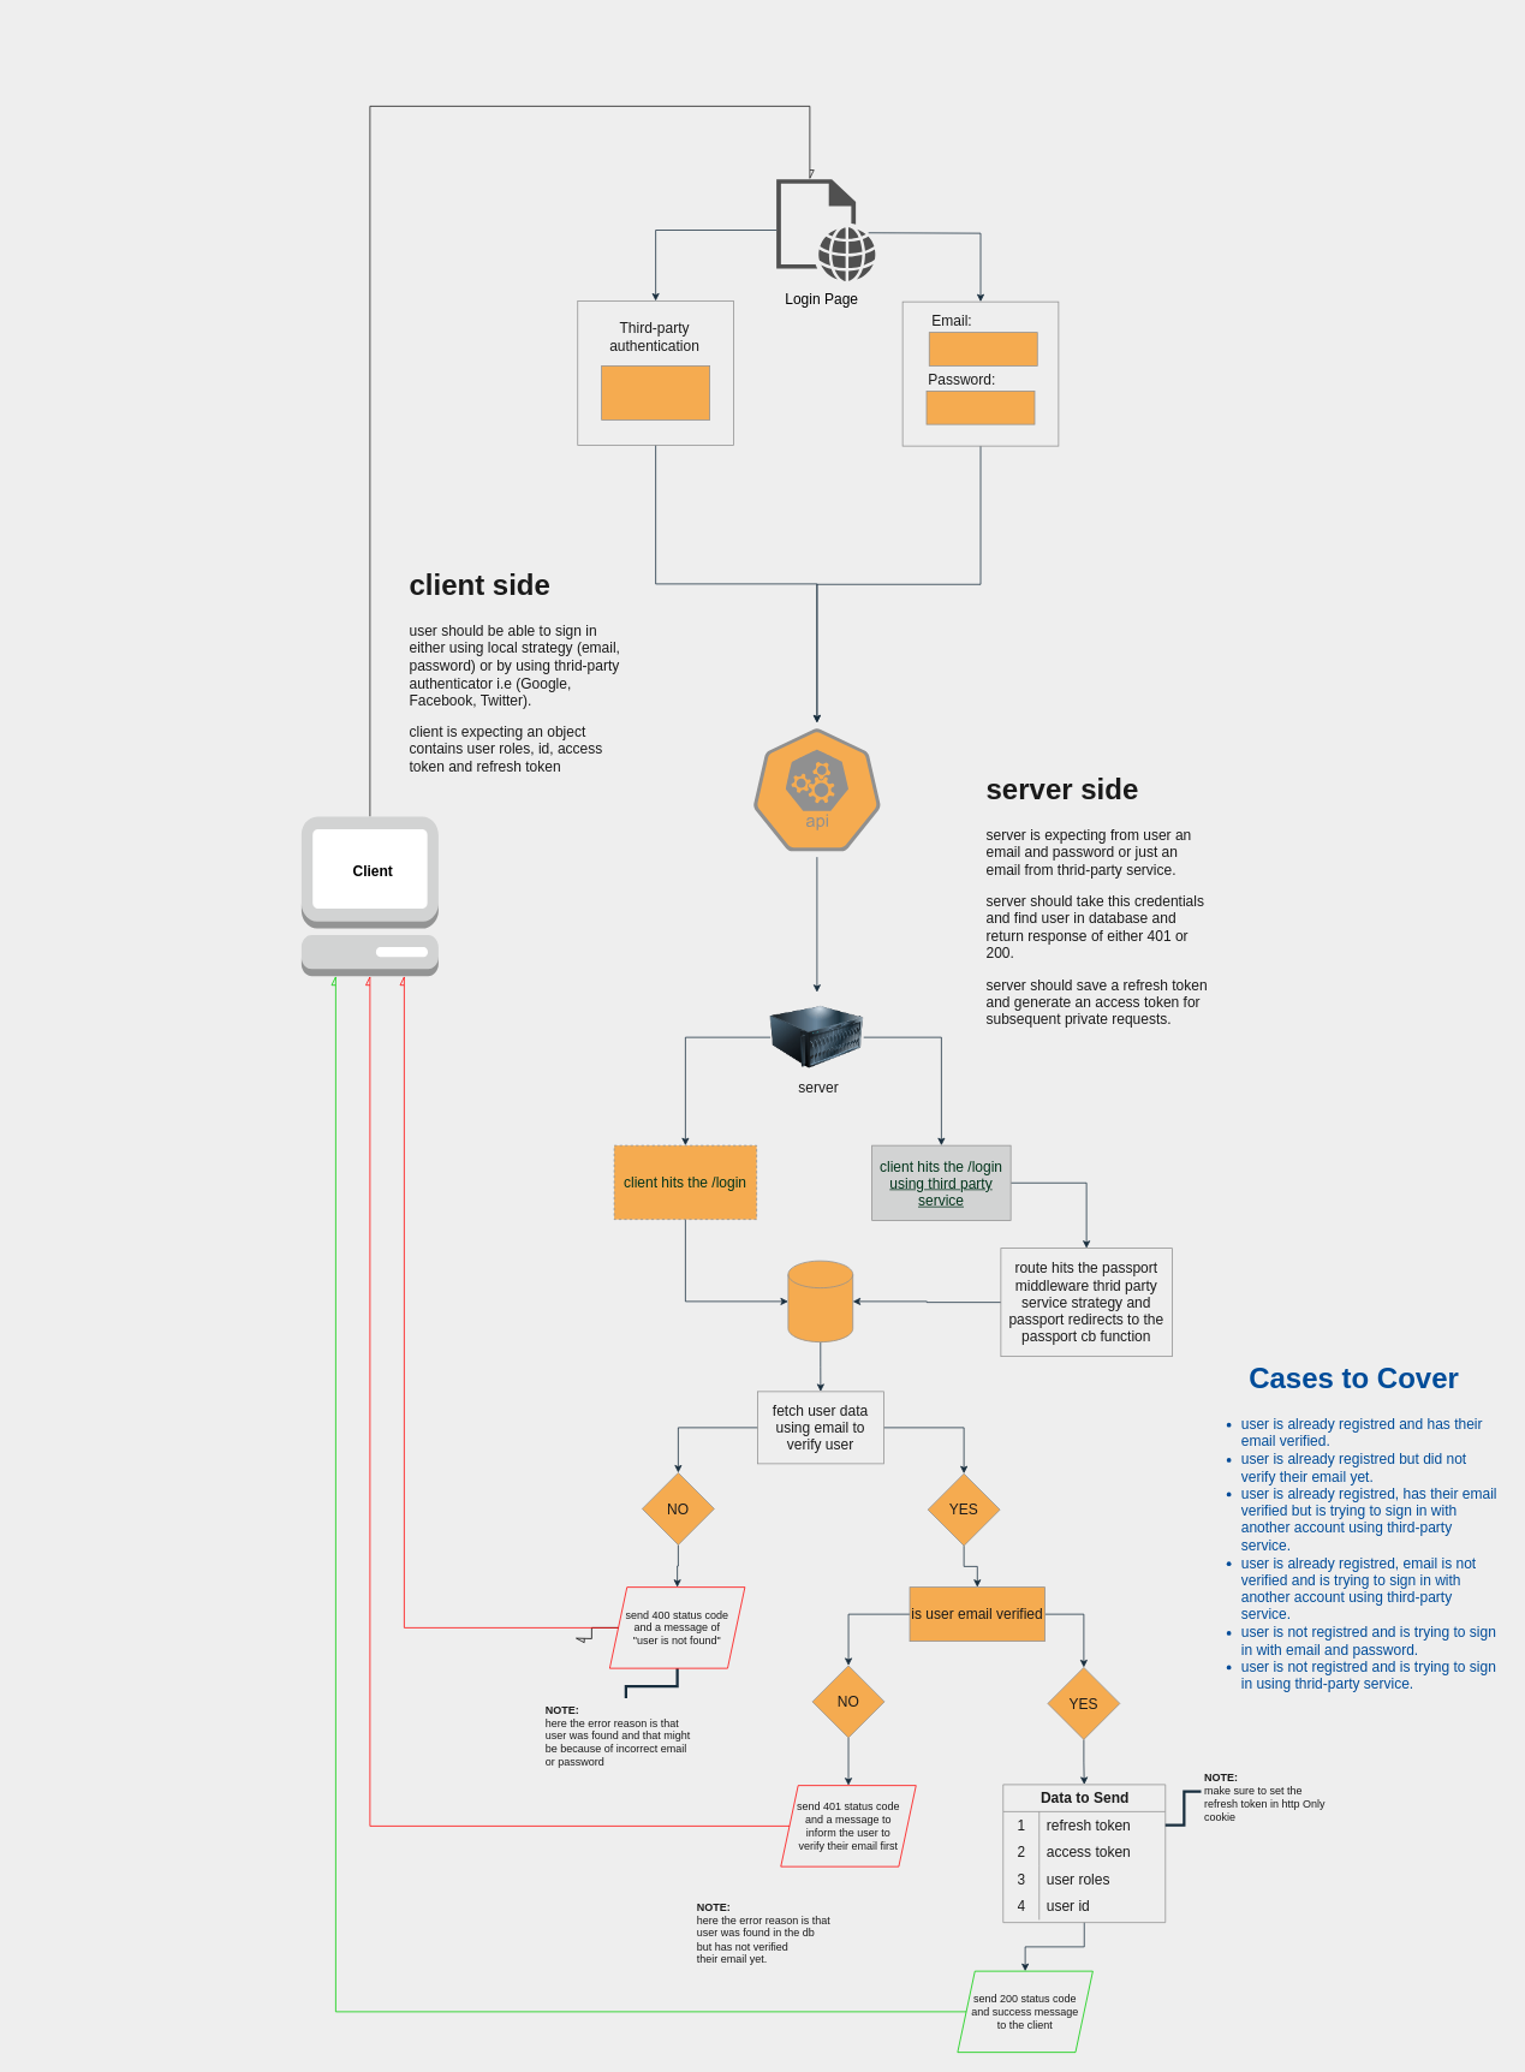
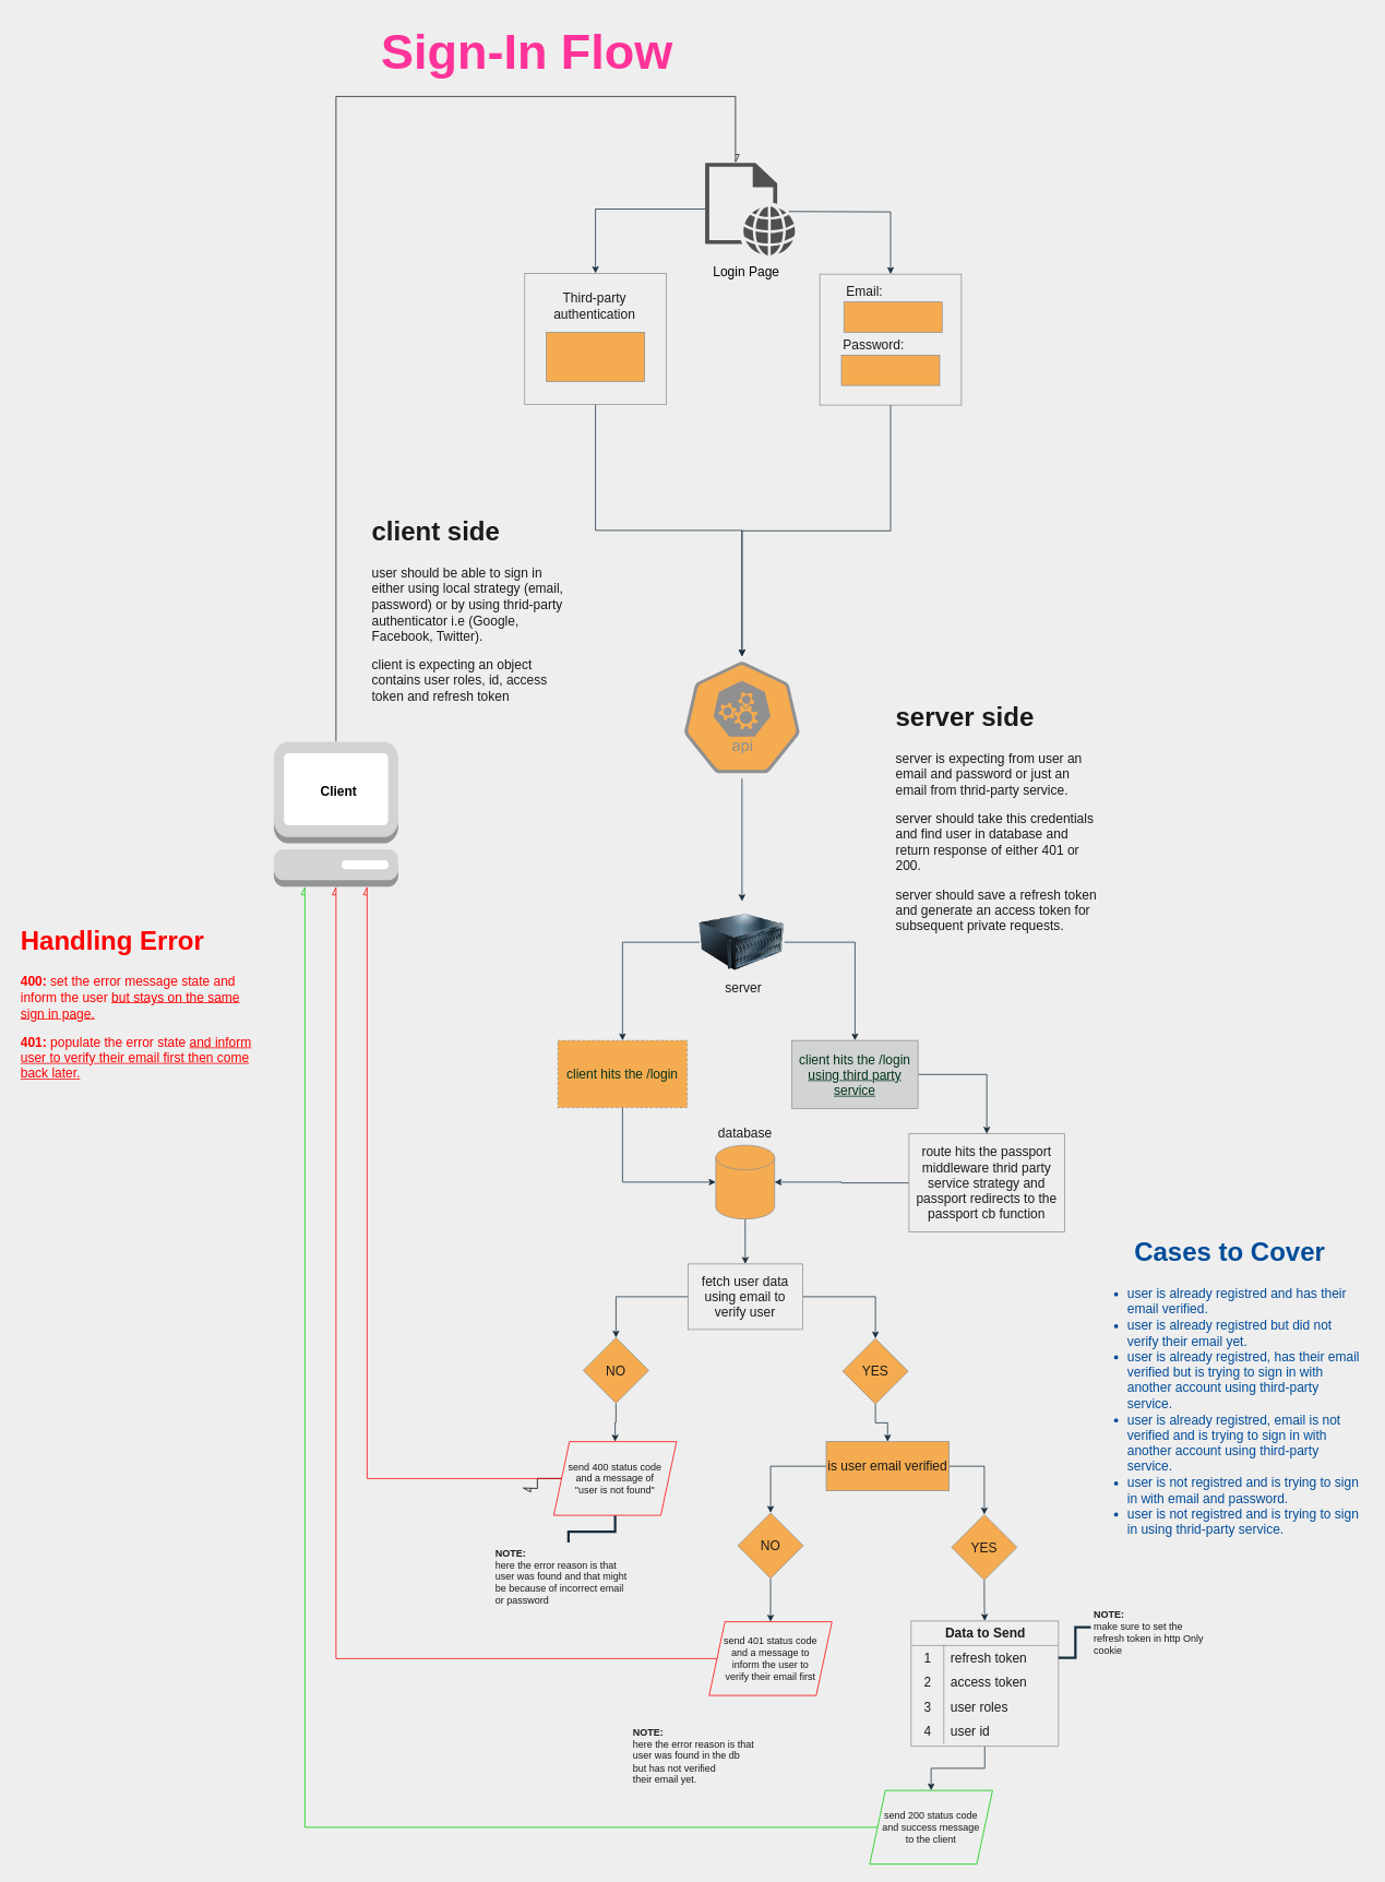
+ <mxCell id="78" value="&lt;font style=&quot;font-size: 60px;&quot;&gt;Sign-In Flow&lt;/font&gt;" style="text;strokeColor=none;fillColor=none;html=1;fontSize=60;fontStyle=1;verticalAlign=middle;align=center;fontColor=#FF3399;labelBorderColor=none;horizontal=1;" parent="1" vertex="1"><mxGeometry x="431" y="20" width="423" height="83" as="geometry" /></mxCell>
+ <mxCell id="73" value="&lt;h1 style=&quot;&quot;&gt;&lt;font color=&quot;#ff0000&quot;&gt;Handling Error&lt;/font&gt;&lt;/h1&gt;&lt;p&gt;&lt;font color=&quot;#ff0000&quot;&gt;&lt;b&gt;400: &lt;/b&gt;set the error message state and inform the user &lt;u&gt;but stays on the same sign in page.&lt;/u&gt;&lt;/font&gt;&lt;/p&gt;&lt;p&gt;&lt;font color=&quot;#ff0000&quot;&gt;&lt;b style=&quot;&quot;&gt;401: &lt;/b&gt;populate the error state &lt;u&gt;and inform user to verify their email first then come back later.&lt;/u&gt;&lt;/font&gt;&lt;/p&gt;" style="text;html=1;strokeColor=none;fillColor=none;spacing=5;spacingTop=-20;whiteSpace=wrap;overflow=hidden;rounded=0;fontSize=16;" parent="1" vertex="1"><mxGeometry x="20" y="1118" width="301" height="202" as="geometry" /></mxCell>
+ <mxCell id="27" value="database" style="text;html=1;strokeColor=none;fillColor=none;align=center;verticalAlign=middle;whiteSpace=wrap;glass=0;labelBackgroundColor=none;fillStyle=solid;fontFamily=Helvetica;fontSize=16;fontColor=#1A1A1A;rounded=0;" parent="1" vertex="1"><mxGeometry x="880" y="1368" width="60" height="30" as="geometry" /></mxCell>
